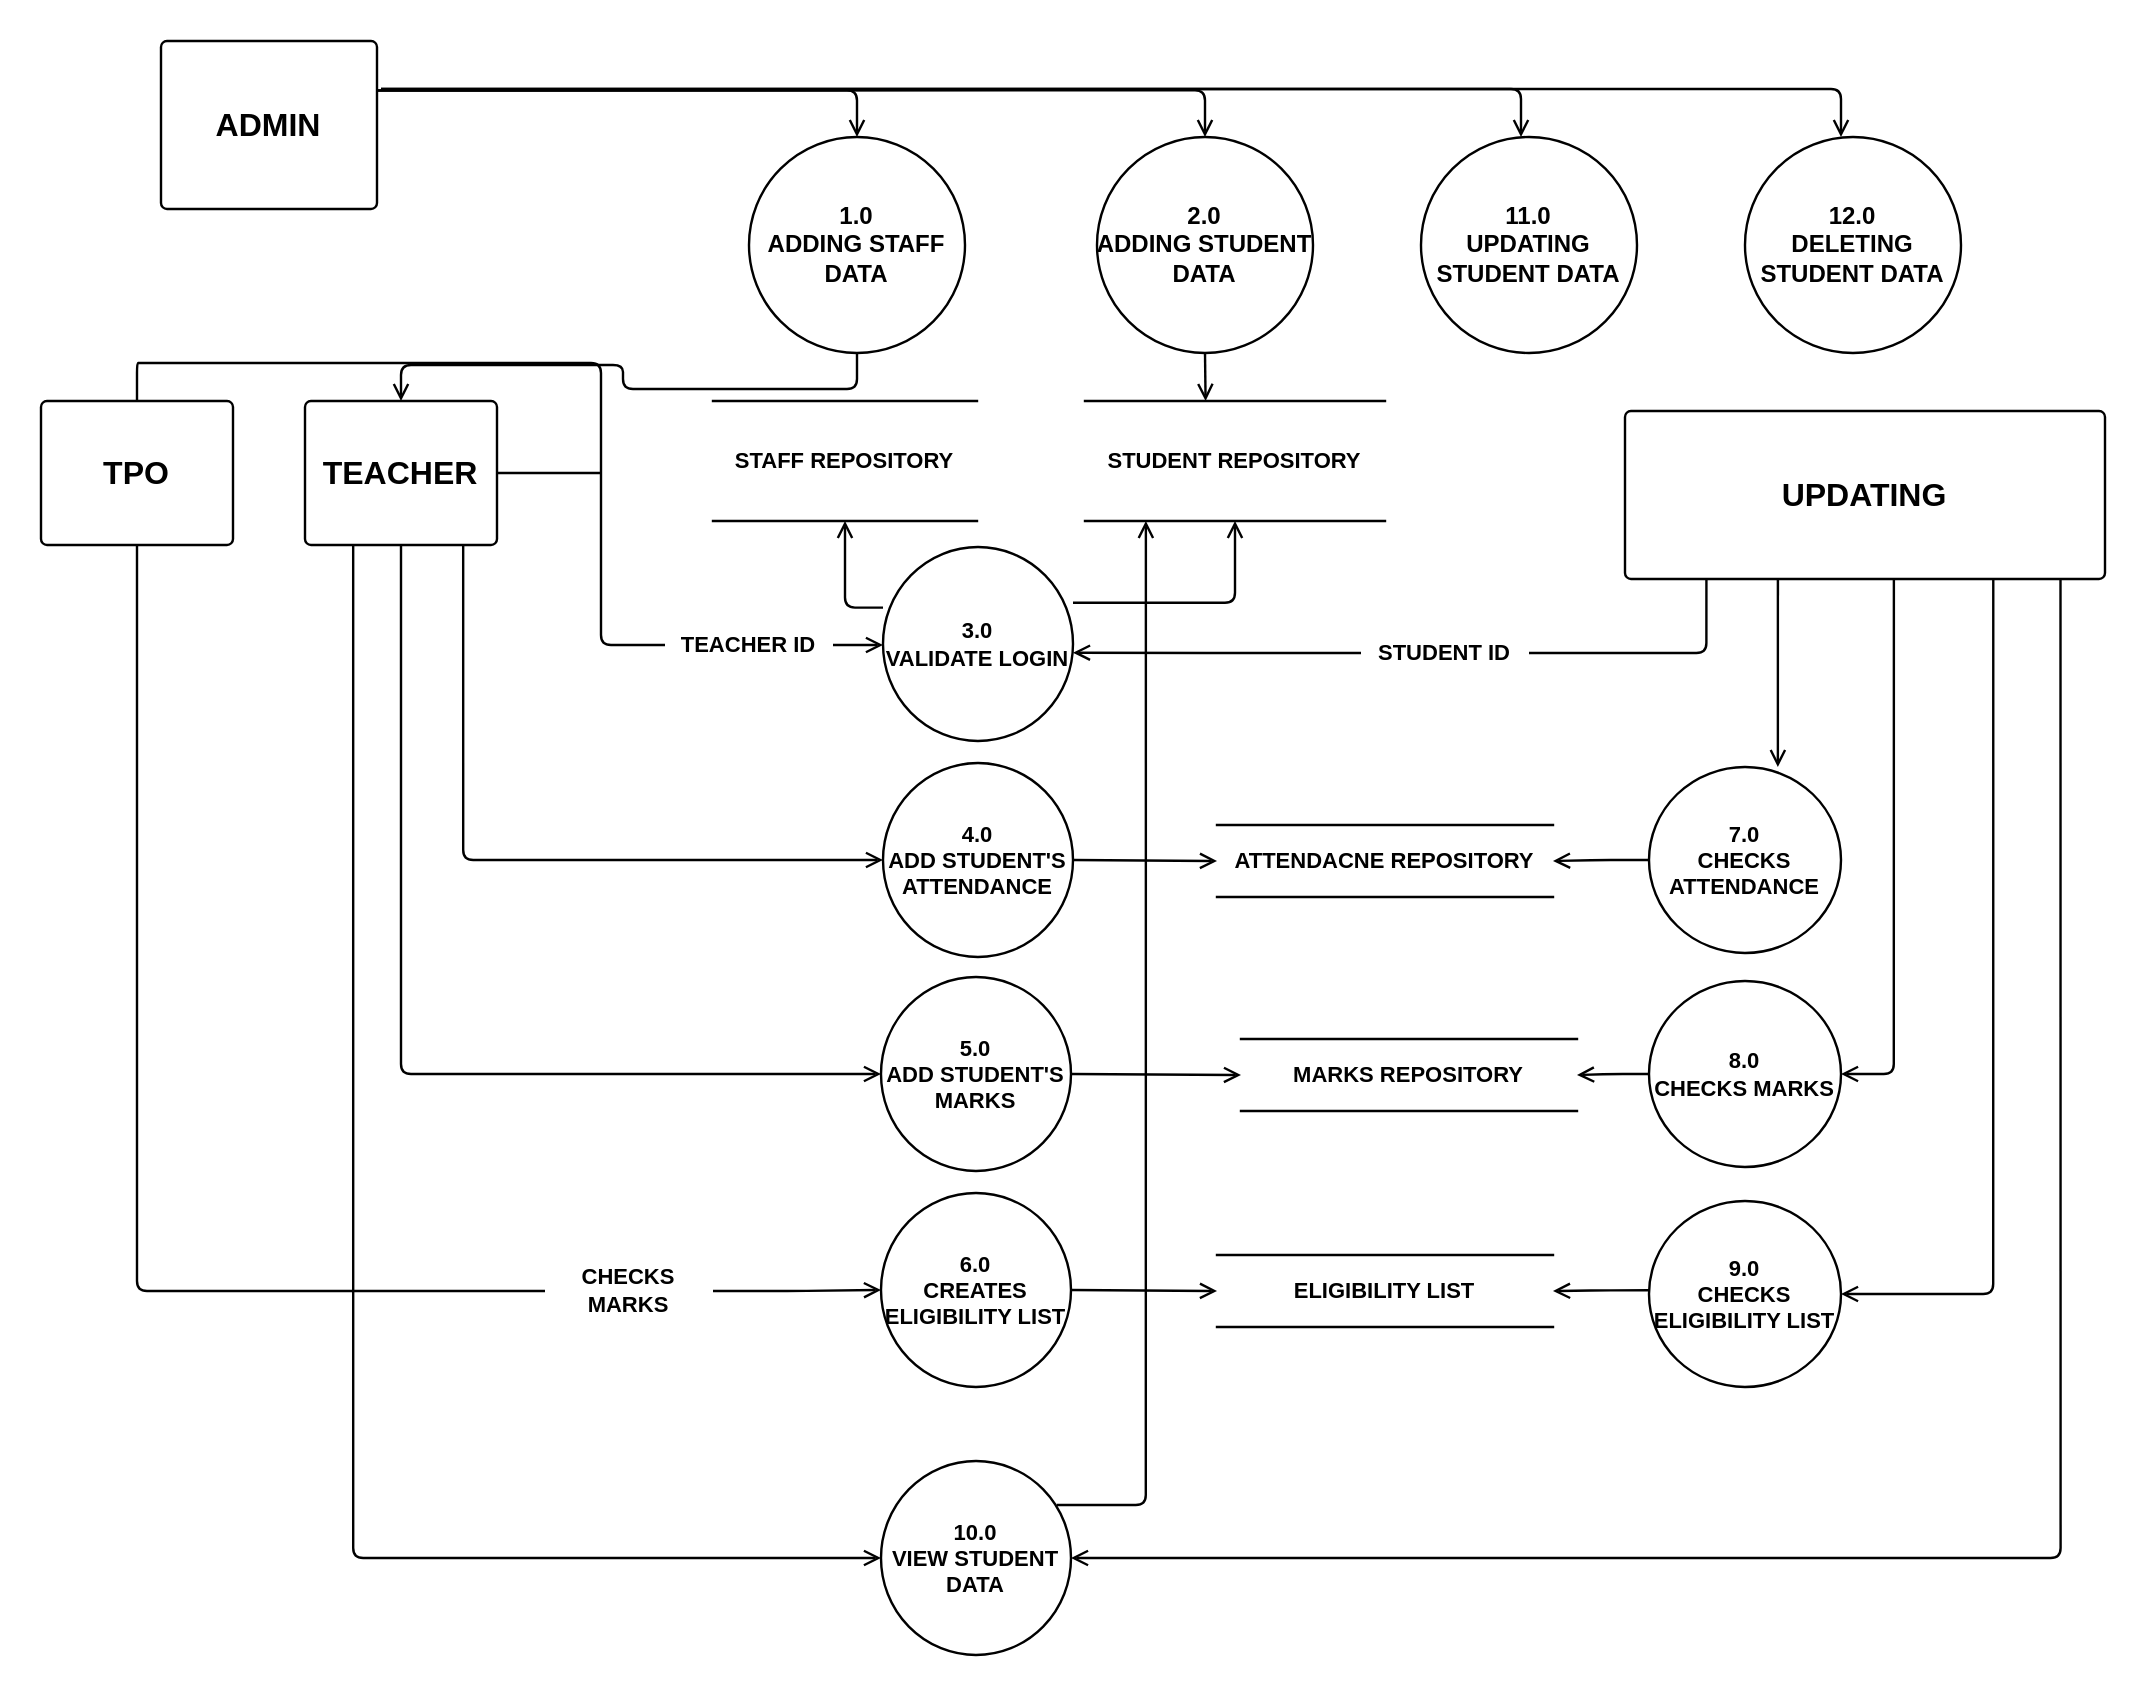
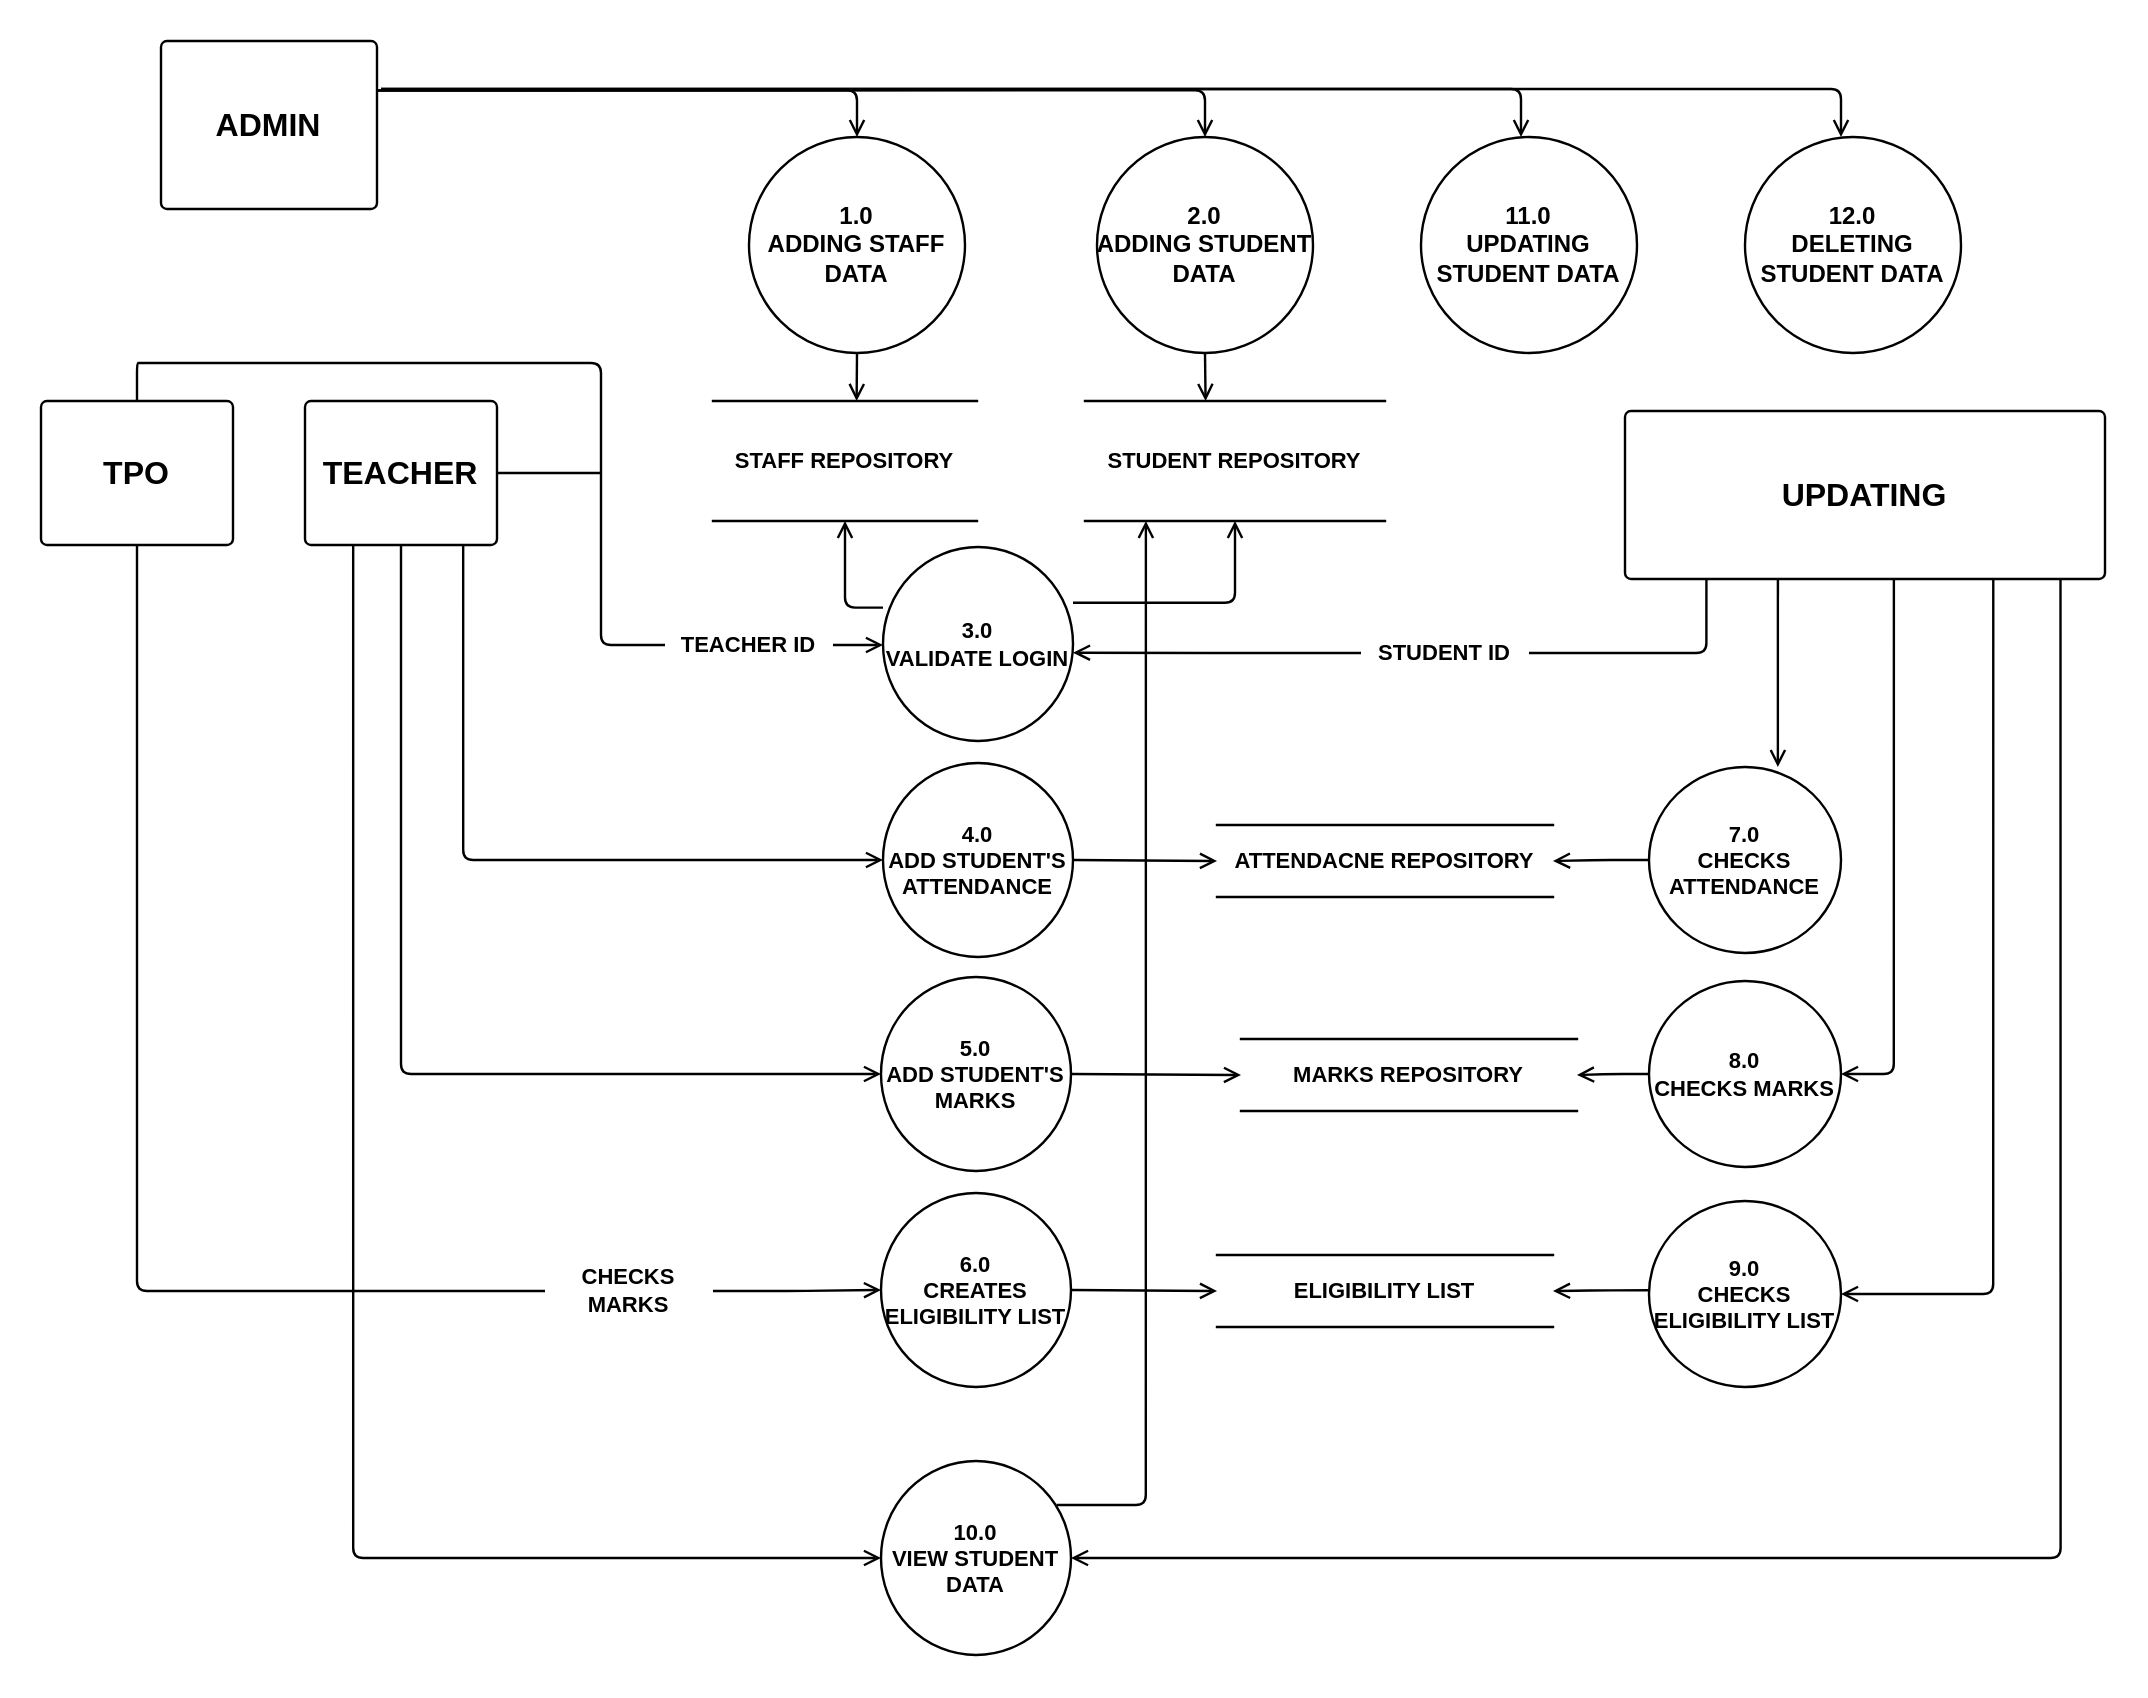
- <mxCell id="13" value="" style="html=1;jettySize=18;fontSize=11;strokeWidth=1.2;rounded=1;arcSize=10;edgeStyle=orthogonalEdgeStyle;startArrow=none;endArrow=open;exitX=0.5;exitY=1.006;exitPerimeter=1;" parent="1" source="7" target="3" edge="1"><mxGeometry width="100" height="100" relative="1" as="geometry" /></mxCell>
+ <mxCell id="13" value="" style="html=1;jettySize=18;fontSize=11;strokeWidth=1.2;rounded=1;arcSize=10;edgeStyle=orthogonalEdgeStyle;startArrow=none;endArrow=open;;exitX=0.5;exitY=1.006;exitPerimeter=1;entryX=0.545;entryY=-0.01;entryPerimeter=1;" parent="1" source="7" target="20" edge="1"><mxGeometry width="100" height="100" relative="1" as="geometry" /></mxCell>
